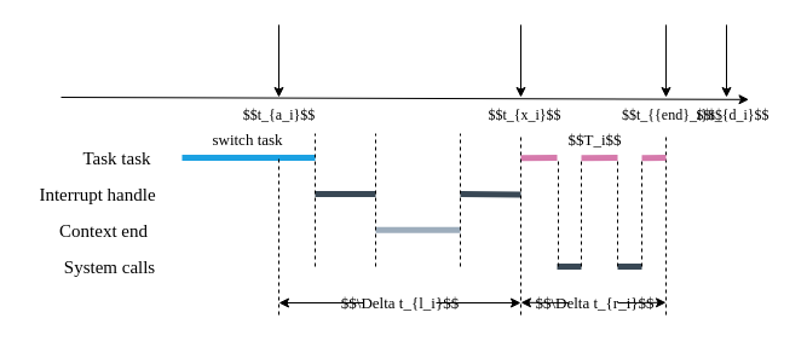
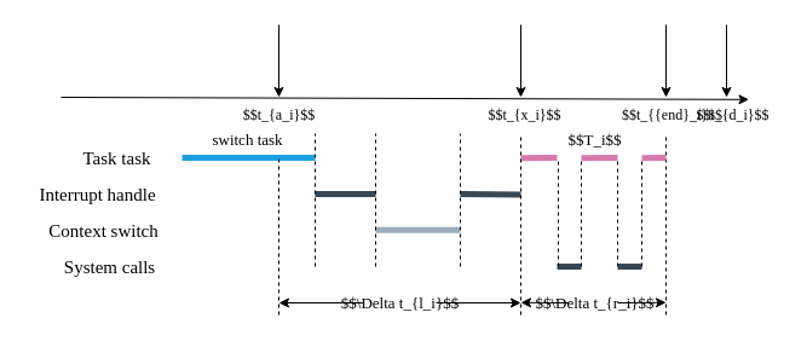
- <mxCell id="21" value="Context end" style="text;html=1;align=center;verticalAlign=middle;resizable=0;points=[];autosize=1;strokeColor=none;fillColor=none;fontSize=15;fontFamily=Times New Roman;" parent="1" vertex="1"><mxGeometry x="30" y="175" width="110" height="30" as="geometry" /></mxCell>
+ <mxCell id="21" value="Context switch" style="text;html=1;align=center;verticalAlign=middle;resizable=0;points=[];autosize=1;strokeColor=none;fillColor=none;fontSize=15;fontFamily=Times New Roman;" parent="1" vertex="1"><mxGeometry x="30" y="175" width="110" height="30" as="geometry" /></mxCell>
